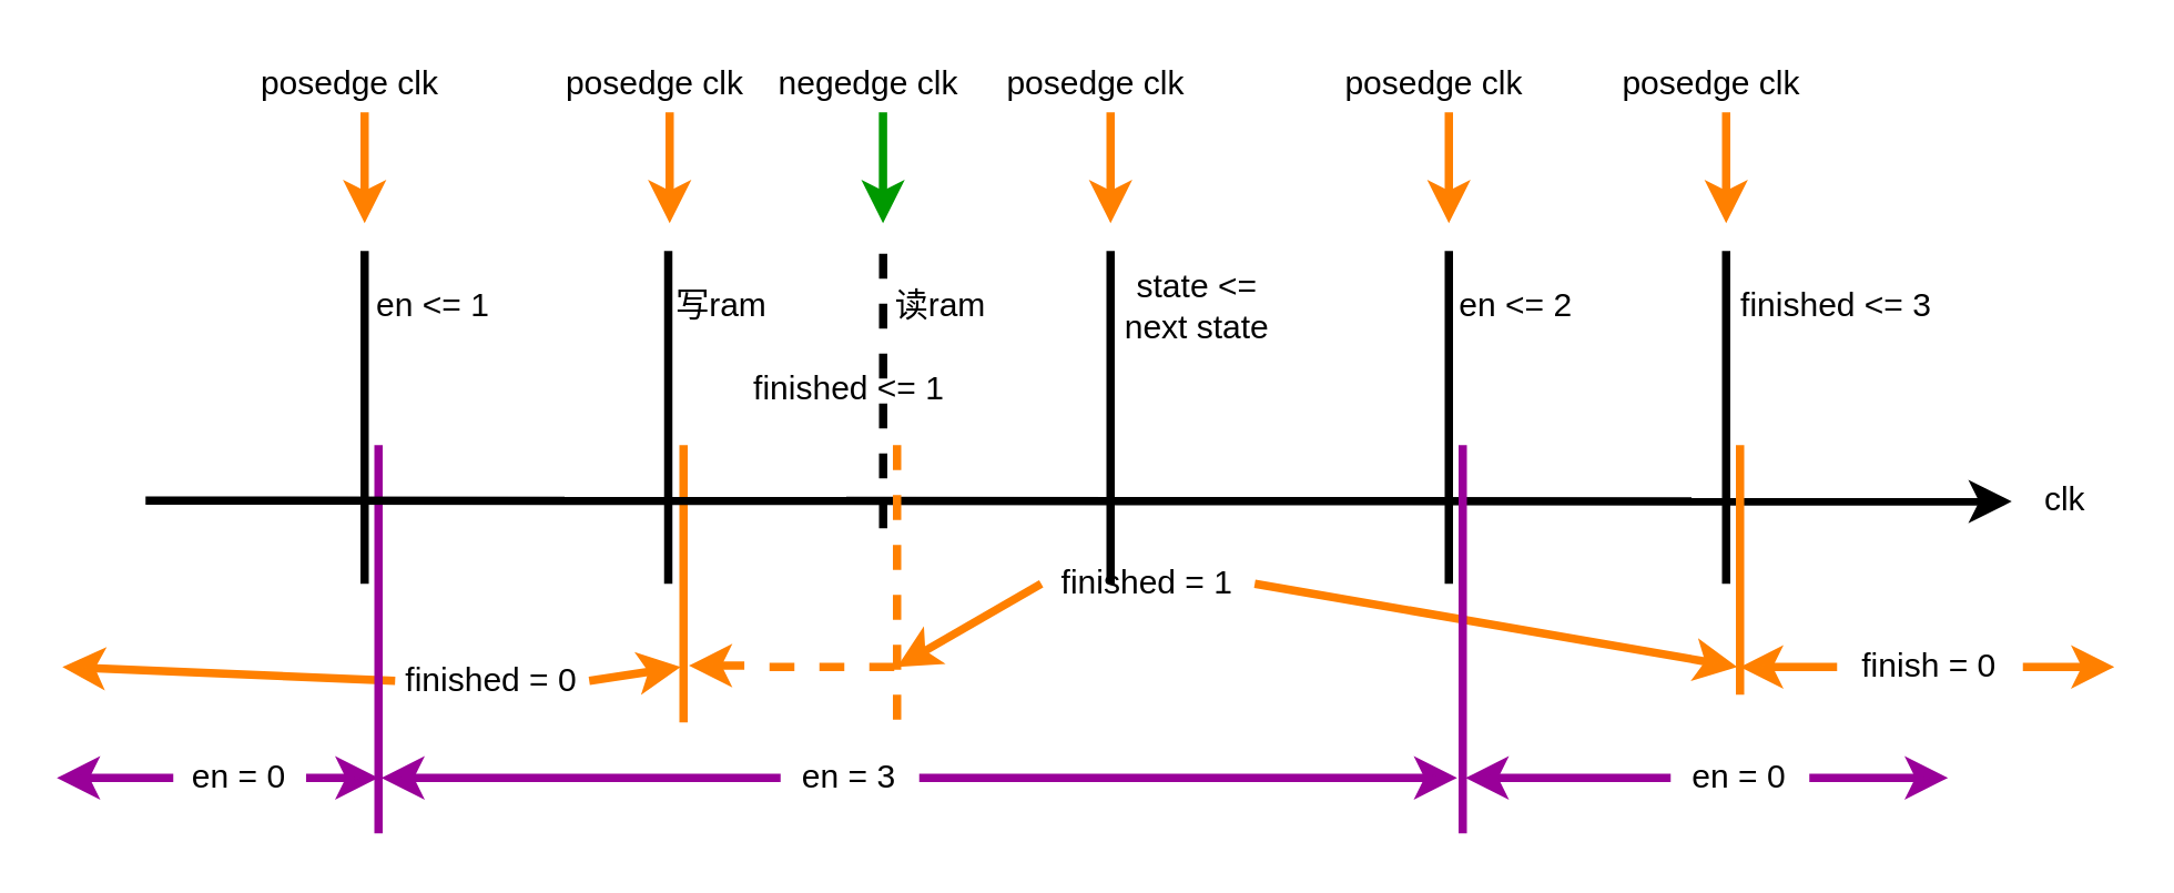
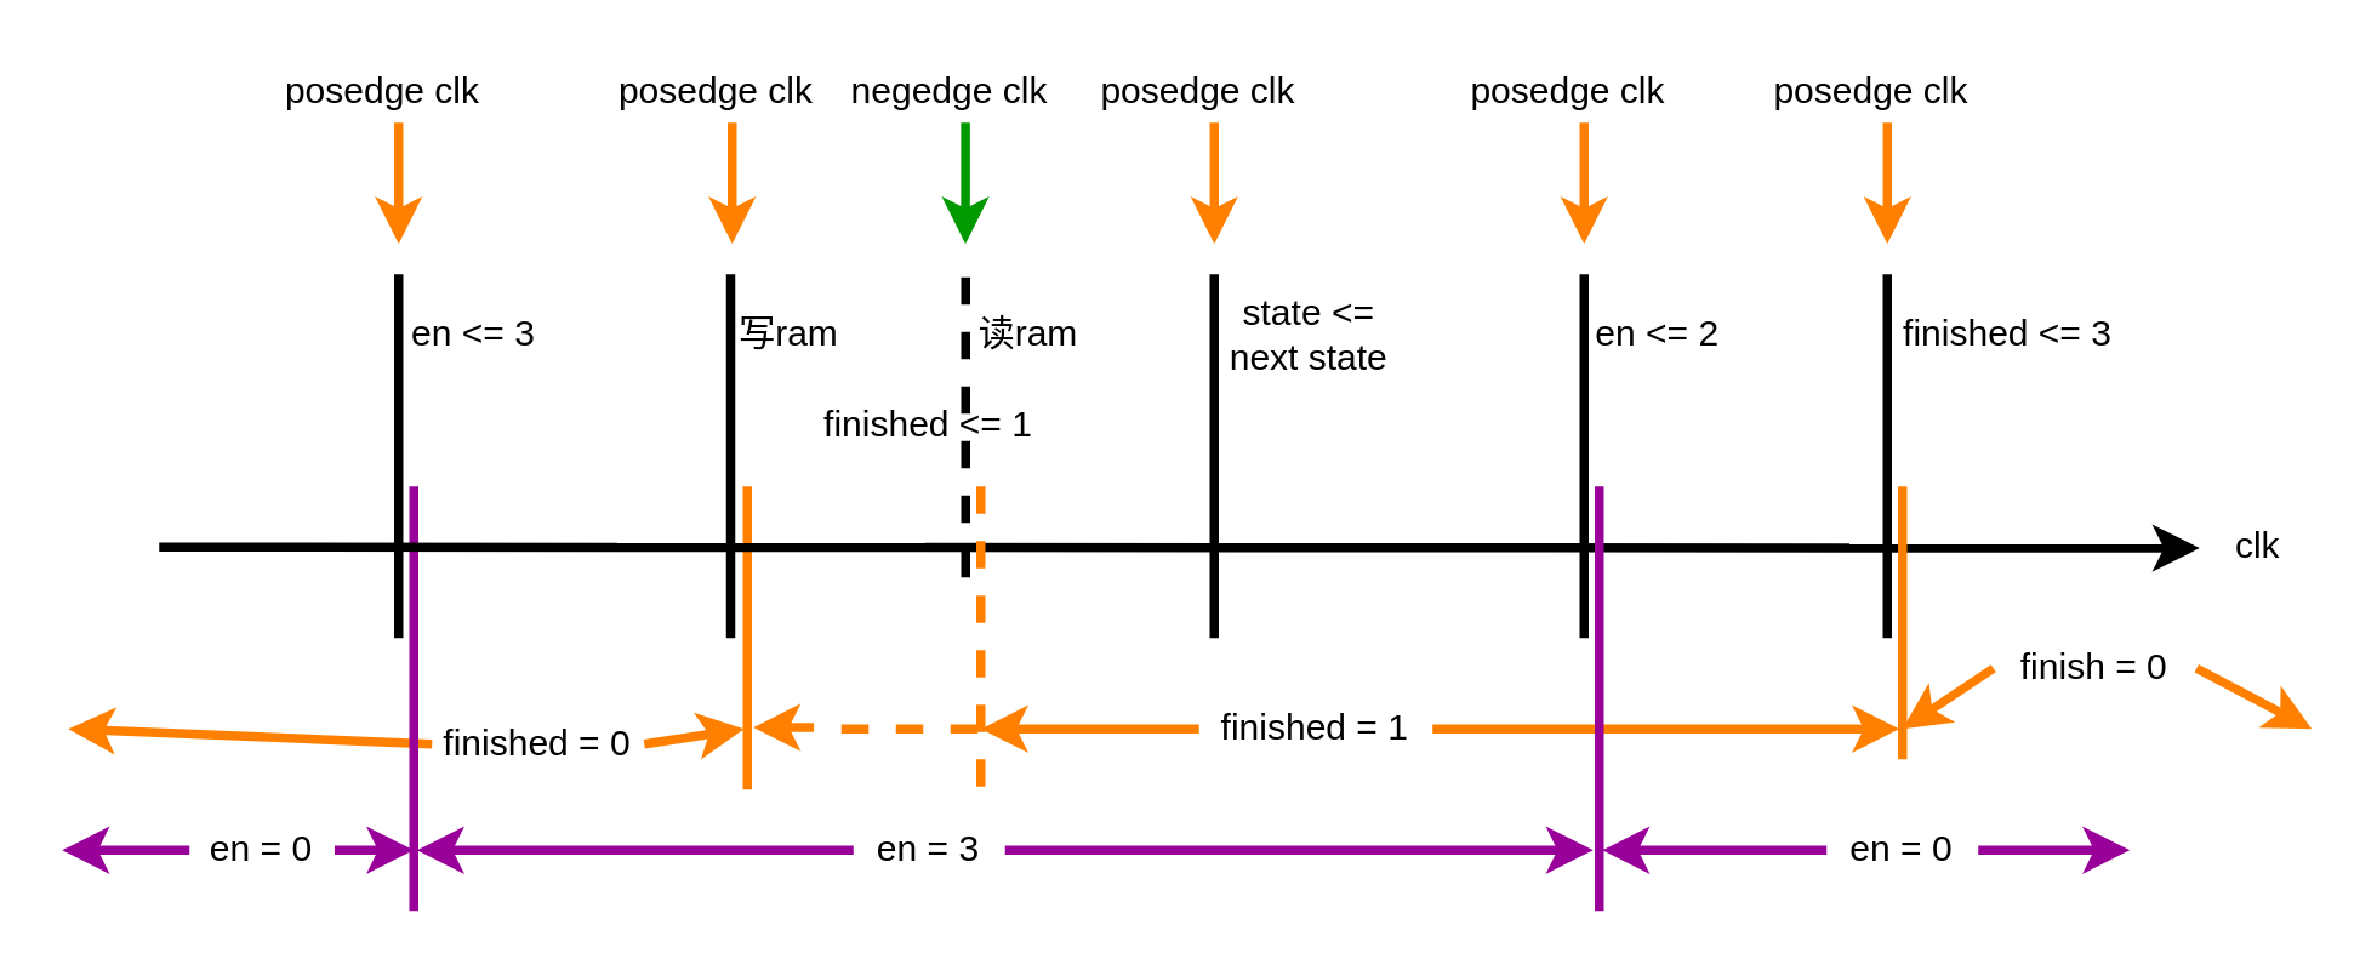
- <mxCell id="4" value="&lt;font color=&quot;#000000&quot;&gt;en &amp;lt;= 1&lt;/font&gt;" style="text;html=1;strokeColor=none;fillColor=none;align=center;verticalAlign=middle;whiteSpace=wrap;rounded=0;" parent="1" vertex="1"><mxGeometry x="126" y="100" width="60" height="20" as="geometry" /></mxCell>
+ <mxCell id="4" value="&lt;font color=&quot;#000000&quot;&gt;en &amp;lt;= 3&lt;/font&gt;" style="text;html=1;strokeColor=none;fillColor=none;align=center;verticalAlign=middle;whiteSpace=wrap;rounded=0;" parent="1" vertex="1"><mxGeometry x="126" y="100" width="60" height="20" as="geometry" /></mxCell>
- <mxCell id="17" value="&lt;font style=&quot;font-size: 12px&quot; color=&quot;#000000&quot;&gt;finished = 1&lt;/font&gt;" style="text;html=1;strokeColor=none;fillColor=none;align=center;verticalAlign=middle;whiteSpace=wrap;rounded=0;" parent="1" vertex="1"><mxGeometry x="375" y="195" width="77" height="30" as="geometry" /></mxCell>
+ <mxCell id="17" value="&lt;font style=&quot;font-size: 12px&quot; color=&quot;#000000&quot;&gt;finished = 1&lt;/font&gt;" style="text;html=1;strokeColor=none;fillColor=none;align=center;verticalAlign=middle;whiteSpace=wrap;rounded=0;" parent="1" vertex="1"><mxGeometry x="395" y="225" width="77" height="30" as="geometry" /></mxCell>
- <mxCell id="24" value="&lt;font style=&quot;font-size: 12px&quot; color=&quot;#000000&quot;&gt;finish = 0&lt;/font&gt;" style="text;html=1;strokeColor=none;fillColor=none;align=center;verticalAlign=middle;whiteSpace=wrap;rounded=0;" parent="1" vertex="1"><mxGeometry x="662" y="225" width="67" height="30" as="geometry" /></mxCell>
+ <mxCell id="24" value="&lt;font style=&quot;font-size: 12px&quot; color=&quot;#000000&quot;&gt;finish = 0&lt;/font&gt;" style="text;html=1;strokeColor=none;fillColor=none;align=center;verticalAlign=middle;whiteSpace=wrap;rounded=0;" parent="1" vertex="1"><mxGeometry x="657" y="205" width="67" height="30" as="geometry" /></mxCell>
